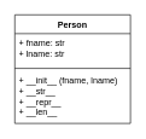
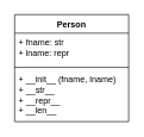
- <mxCell id="3" value="+ fname: str&lt;div&gt;+ lname: str&lt;/div&gt;" style="text;strokeColor=none;fillColor=none;align=left;verticalAlign=top;spacingLeft=4;spacingRight=4;overflow=hidden;rotatable=0;points=[[0,0.5],[1,0.5]];portConstraint=eastwest;whiteSpace=wrap;html=1;" vertex="1" parent="2"><mxGeometry y="26" width="160" height="44" as="geometry" /></mxCell>
+ <mxCell id="3" value="+ fname: str&lt;div&gt;+ lname: repr&lt;/div&gt;" style="text;strokeColor=none;fillColor=none;align=left;verticalAlign=top;spacingLeft=4;spacingRight=4;overflow=hidden;rotatable=0;points=[[0,0.5],[1,0.5]];portConstraint=eastwest;whiteSpace=wrap;html=1;" vertex="1" parent="2"><mxGeometry y="26" width="160" height="44" as="geometry" /></mxCell>
